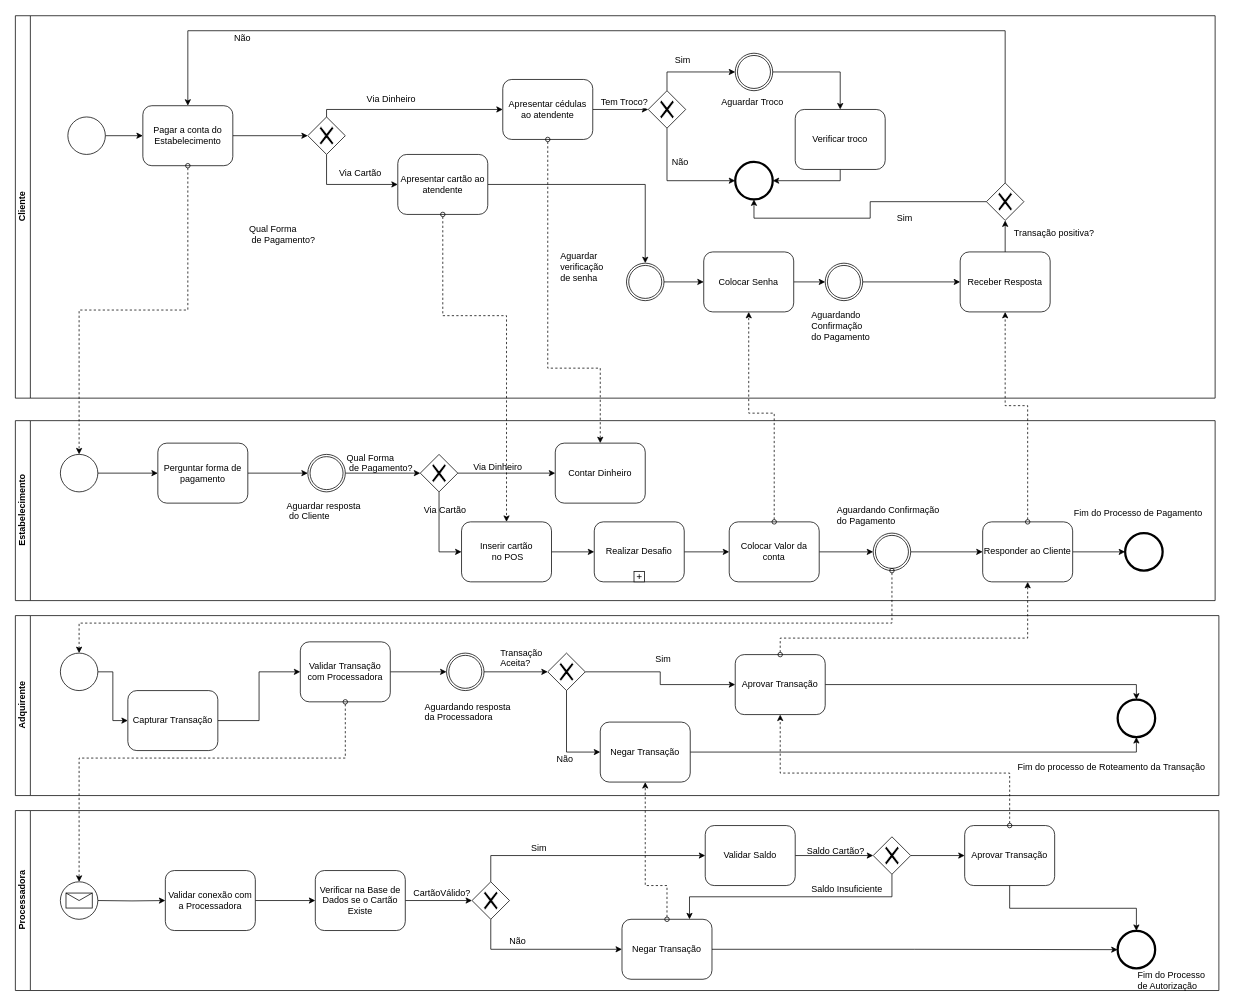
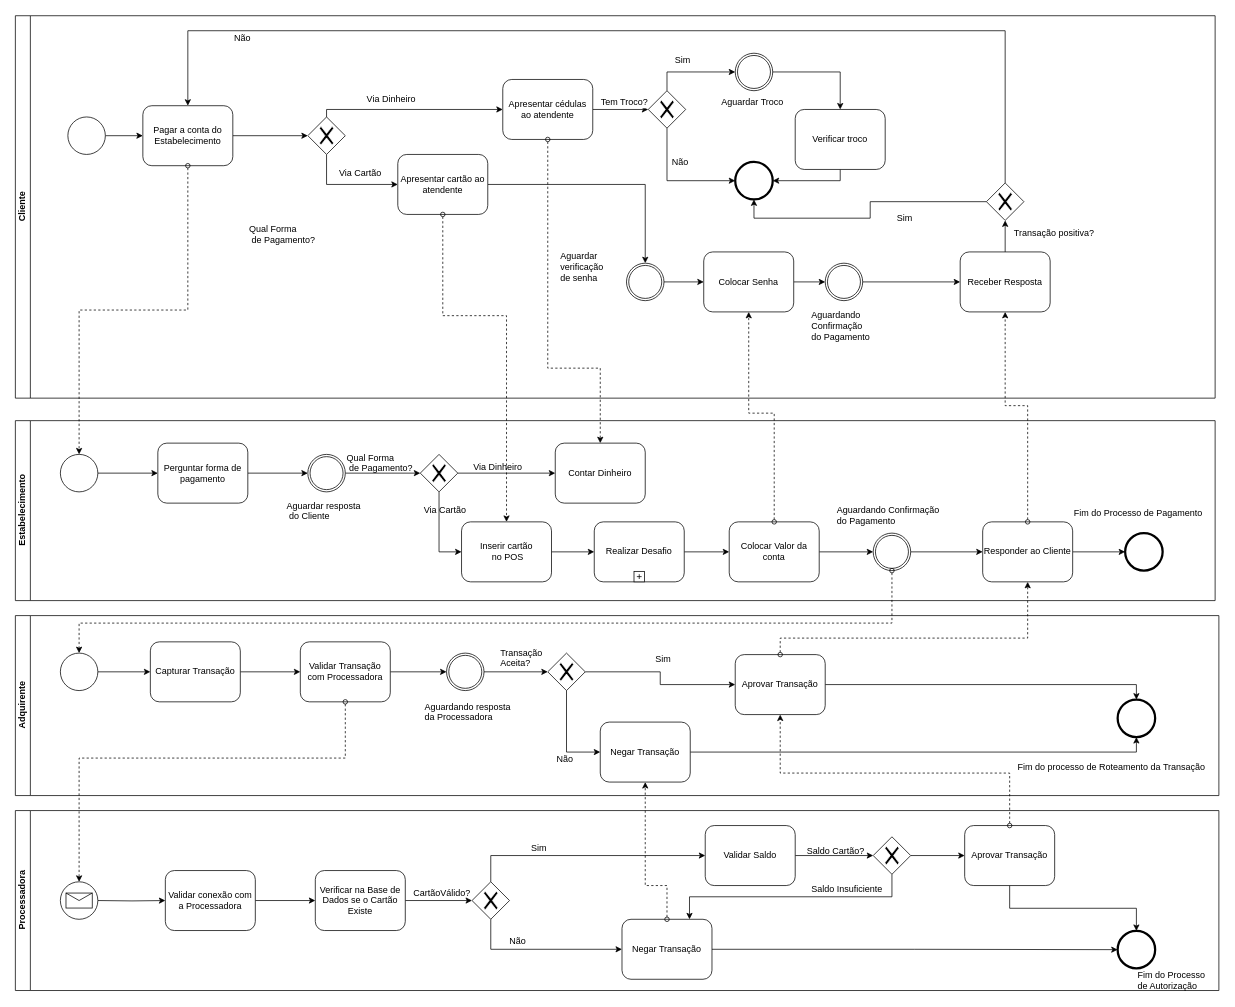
- <mxCell id="80" value="Capturar Transação" style="shape=ext;rounded=1;html=1;whiteSpace=wrap;" vertex="1" parent="76"><mxGeometry x="150" y="100" width="120" height="80" as="geometry" /></mxCell>
+ <mxCell id="80" value="Capturar Transação" style="shape=ext;rounded=1;html=1;whiteSpace=wrap;" vertex="1" parent="76"><mxGeometry x="180" y="35" width="120" height="80" as="geometry" /></mxCell>
